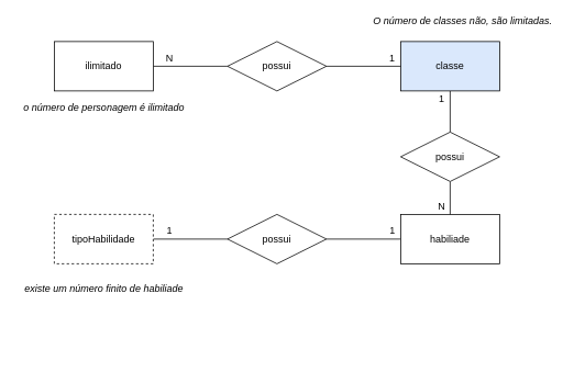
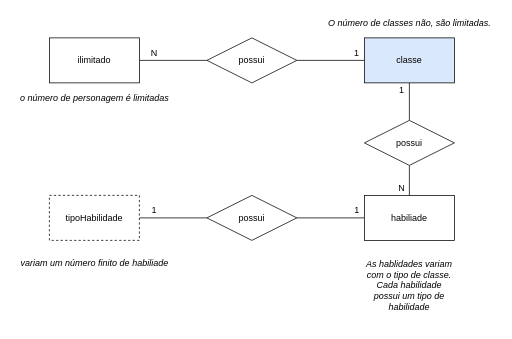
- <mxCell id="22" value="O número de classes não, são limitadas." style="text;html=1;align=center;verticalAlign=middle;resizable=0;points=[];autosize=1;strokeColor=none;fontStyle=2" vertex="1" parent="1"><mxGeometry x="445" y="15" width="230" height="20" as="geometry" /></mxCell>
+ <mxCell id="22" value="O número de classes não, são limitadas." style="text;html=1;align=center;verticalAlign=middle;resizable=0;points=[];autosize=1;strokeColor=none;fontStyle=2" vertex="1" parent="1"><mxGeometry x="430" y="20" width="230" height="20" as="geometry" /></mxCell>
- <mxCell id="21" value="o número de personagem é ilimitado" style="text;html=1;align=center;verticalAlign=middle;resizable=0;points=[];autosize=1;strokeColor=none;fontStyle=2" vertex="1" parent="1"><mxGeometry x="20" y="120" width="210" height="20" as="geometry" /></mxCell>
+ <mxCell id="21" value="o número de personagem é limitadas" style="text;html=1;align=center;verticalAlign=middle;resizable=0;points=[];autosize=1;strokeColor=none;fontStyle=2" vertex="1" parent="1"><mxGeometry x="20" y="120" width="210" height="20" as="geometry" /></mxCell>
- <mxCell id="23" value="existe um número finito de habiliade" style="text;html=1;align=center;verticalAlign=middle;resizable=0;points=[];autosize=1;strokeColor=none;fontStyle=2" vertex="1" parent="1"><mxGeometry x="20" y="340" width="210" height="20" as="geometry" /></mxCell>
+ <mxCell id="23" value="variam um número finito de habiliade" style="text;html=1;align=center;verticalAlign=middle;resizable=0;points=[];autosize=1;strokeColor=none;fontStyle=2" vertex="1" parent="1"><mxGeometry x="20" y="340" width="210" height="20" as="geometry" /></mxCell>
+ <mxCell id="24" value="As hablidades variam com o tipo de classe. Cada habilidade possui um tipo de habilidade" style="text;html=1;strokeColor=none;fillColor=none;align=center;verticalAlign=middle;whiteSpace=wrap;rounded=0;labelBackgroundColor=none;fontStyle=2" vertex="1" parent="1"><mxGeometry x="485" y="330" width="120" height="100" as="geometry" /></mxCell>
